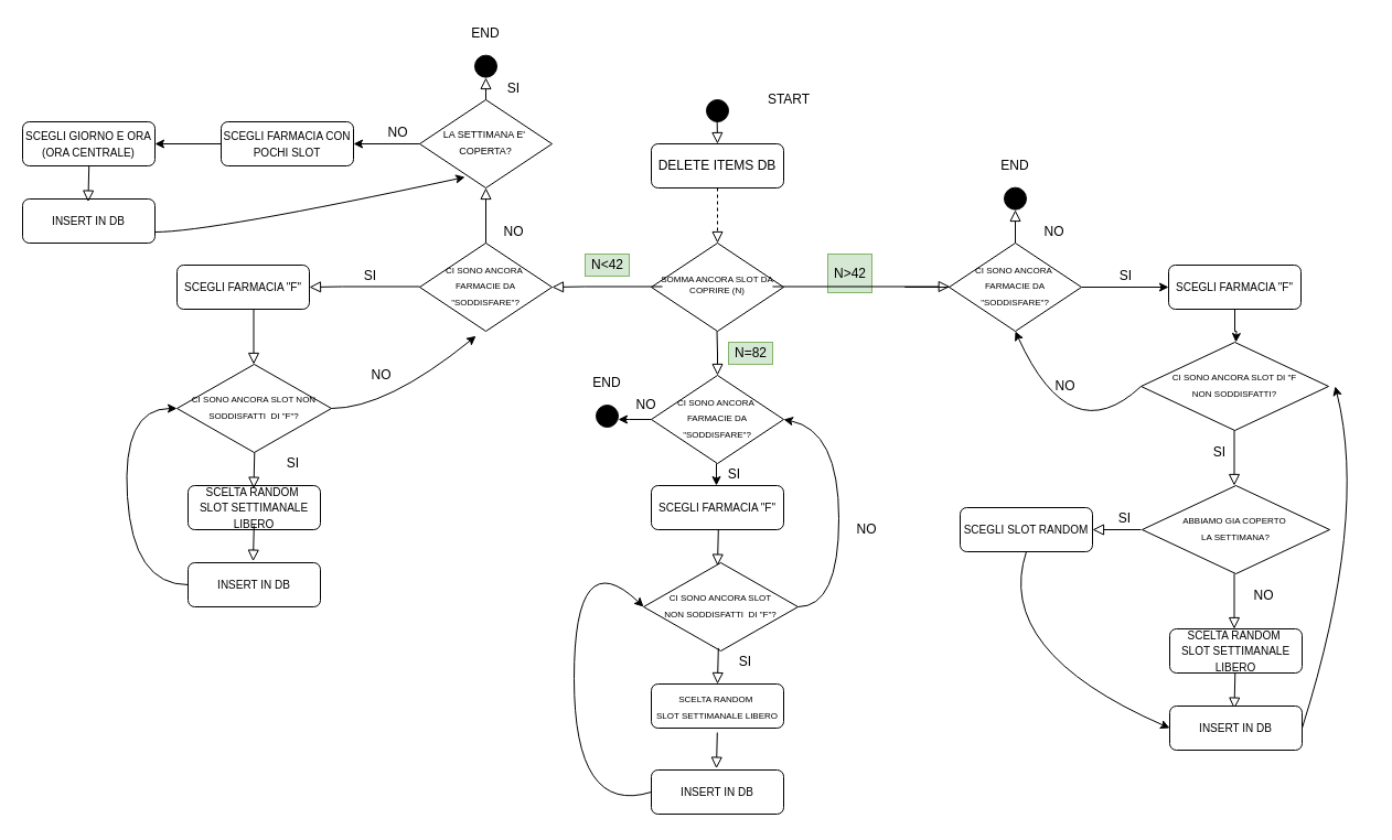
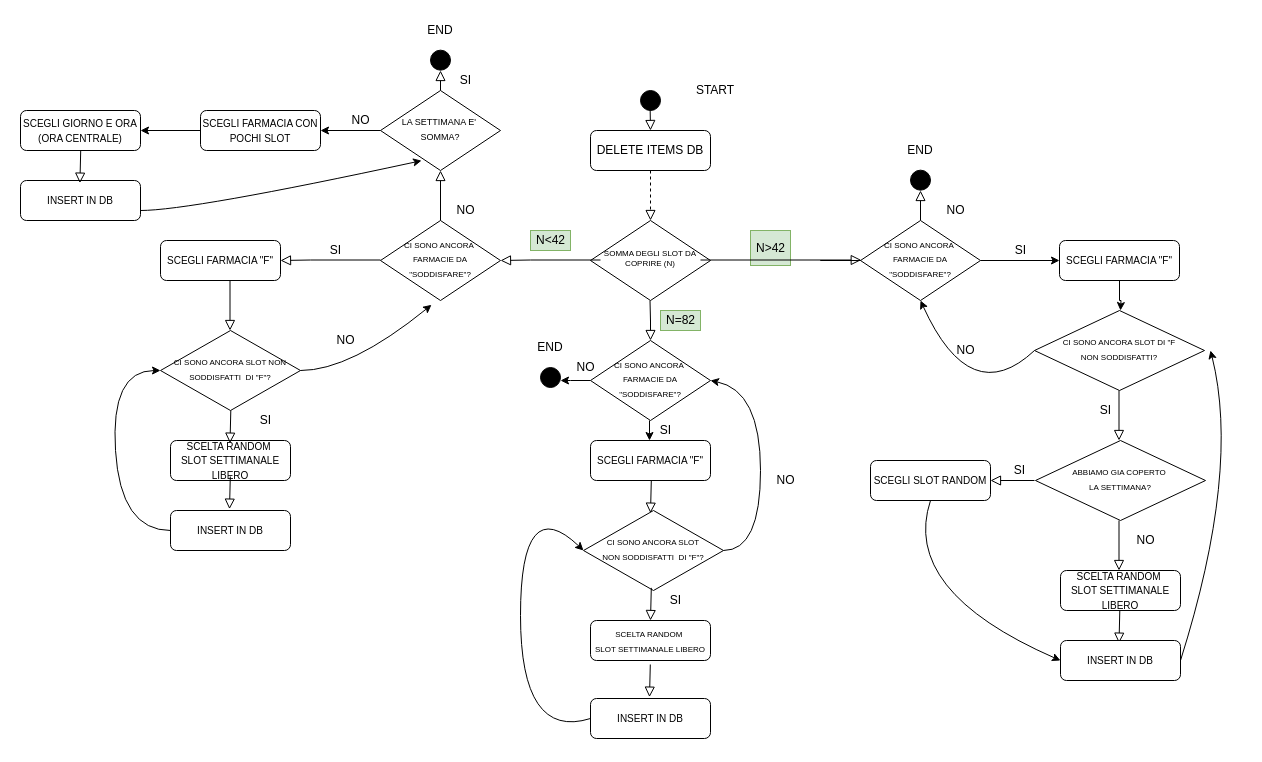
- <mxCell id="66" value="&lt;font style=&quot;font-size: 9px&quot;&gt;LA SETTIMANA E'&amp;nbsp;&lt;br&gt;COPERTA?&lt;br&gt;&lt;/font&gt;" style="rhombus;whiteSpace=wrap;html=1;shadow=0;fontFamily=Helvetica;fontSize=12;align=center;strokeWidth=1;spacing=6;spacingTop=-4;" parent="1" vertex="1"><mxGeometry x="380" y="90" width="120" height="80" as="geometry" /></mxCell>
+ <mxCell id="66" value="&lt;font style=&quot;font-size: 9px&quot;&gt;LA SETTIMANA E'&amp;nbsp;&lt;br&gt;SOMMA?&lt;br&gt;&lt;/font&gt;" style="rhombus;whiteSpace=wrap;html=1;shadow=0;fontFamily=Helvetica;fontSize=12;align=center;strokeWidth=1;spacing=6;spacingTop=-4;" parent="1" vertex="1"><mxGeometry x="380" y="90" width="120" height="80" as="geometry" /></mxCell>
- <mxCell id="4" value="&lt;div style=&quot;font-size: 8px&quot;&gt;&lt;font style=&quot;font-size: 8px&quot;&gt;SOMMA ANCORA SLOT DA COPRIRE (N)&lt;/font&gt;&lt;/div&gt;" style="rhombus;whiteSpace=wrap;html=1;shadow=0;fontFamily=Helvetica;fontSize=12;align=center;strokeWidth=1;spacing=6;spacingTop=-4;" parent="1" vertex="1"><mxGeometry x="590" y="220" width="120" height="80" as="geometry" /></mxCell>
+ <mxCell id="4" value="&lt;div style=&quot;font-size: 8px&quot;&gt;&lt;font style=&quot;font-size: 8px&quot;&gt;SOMMA DEGLI SLOT DA COPRIRE (N)&lt;/font&gt;&lt;/div&gt;" style="rhombus;whiteSpace=wrap;html=1;shadow=0;fontFamily=Helvetica;fontSize=12;align=center;strokeWidth=1;spacing=6;spacingTop=-4;" parent="1" vertex="1"><mxGeometry x="590" y="220" width="120" height="80" as="geometry" /></mxCell>
